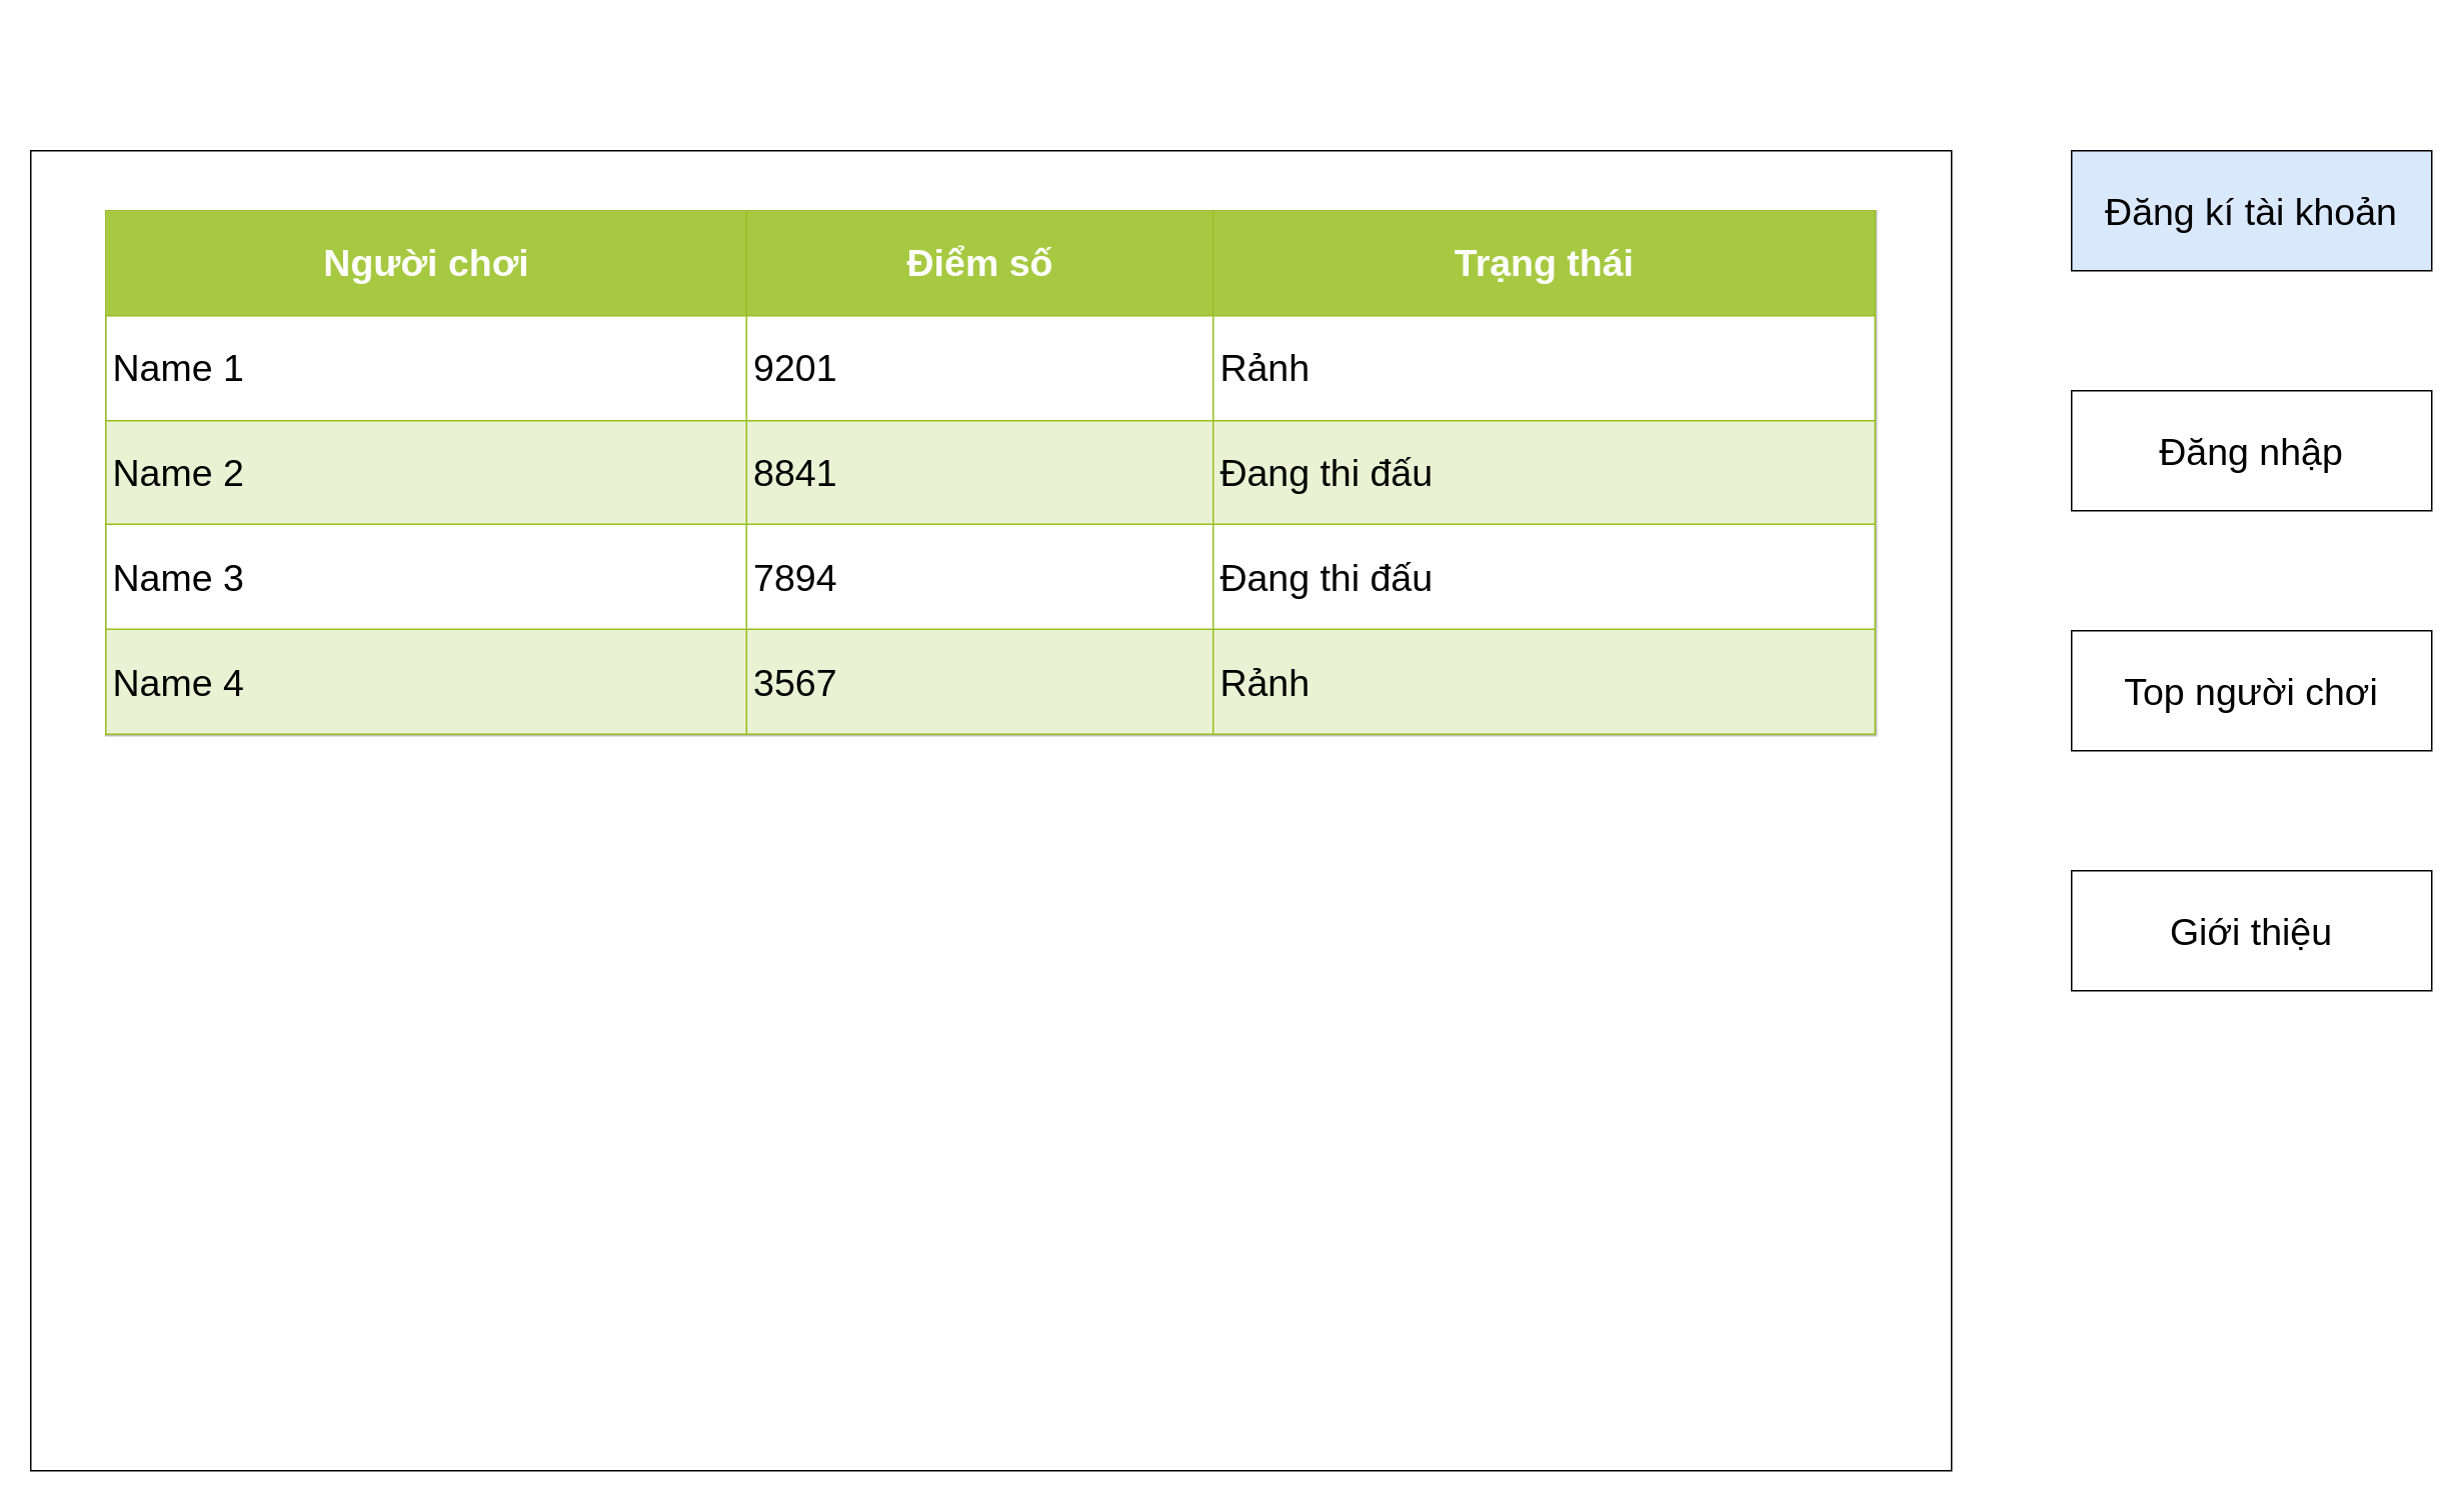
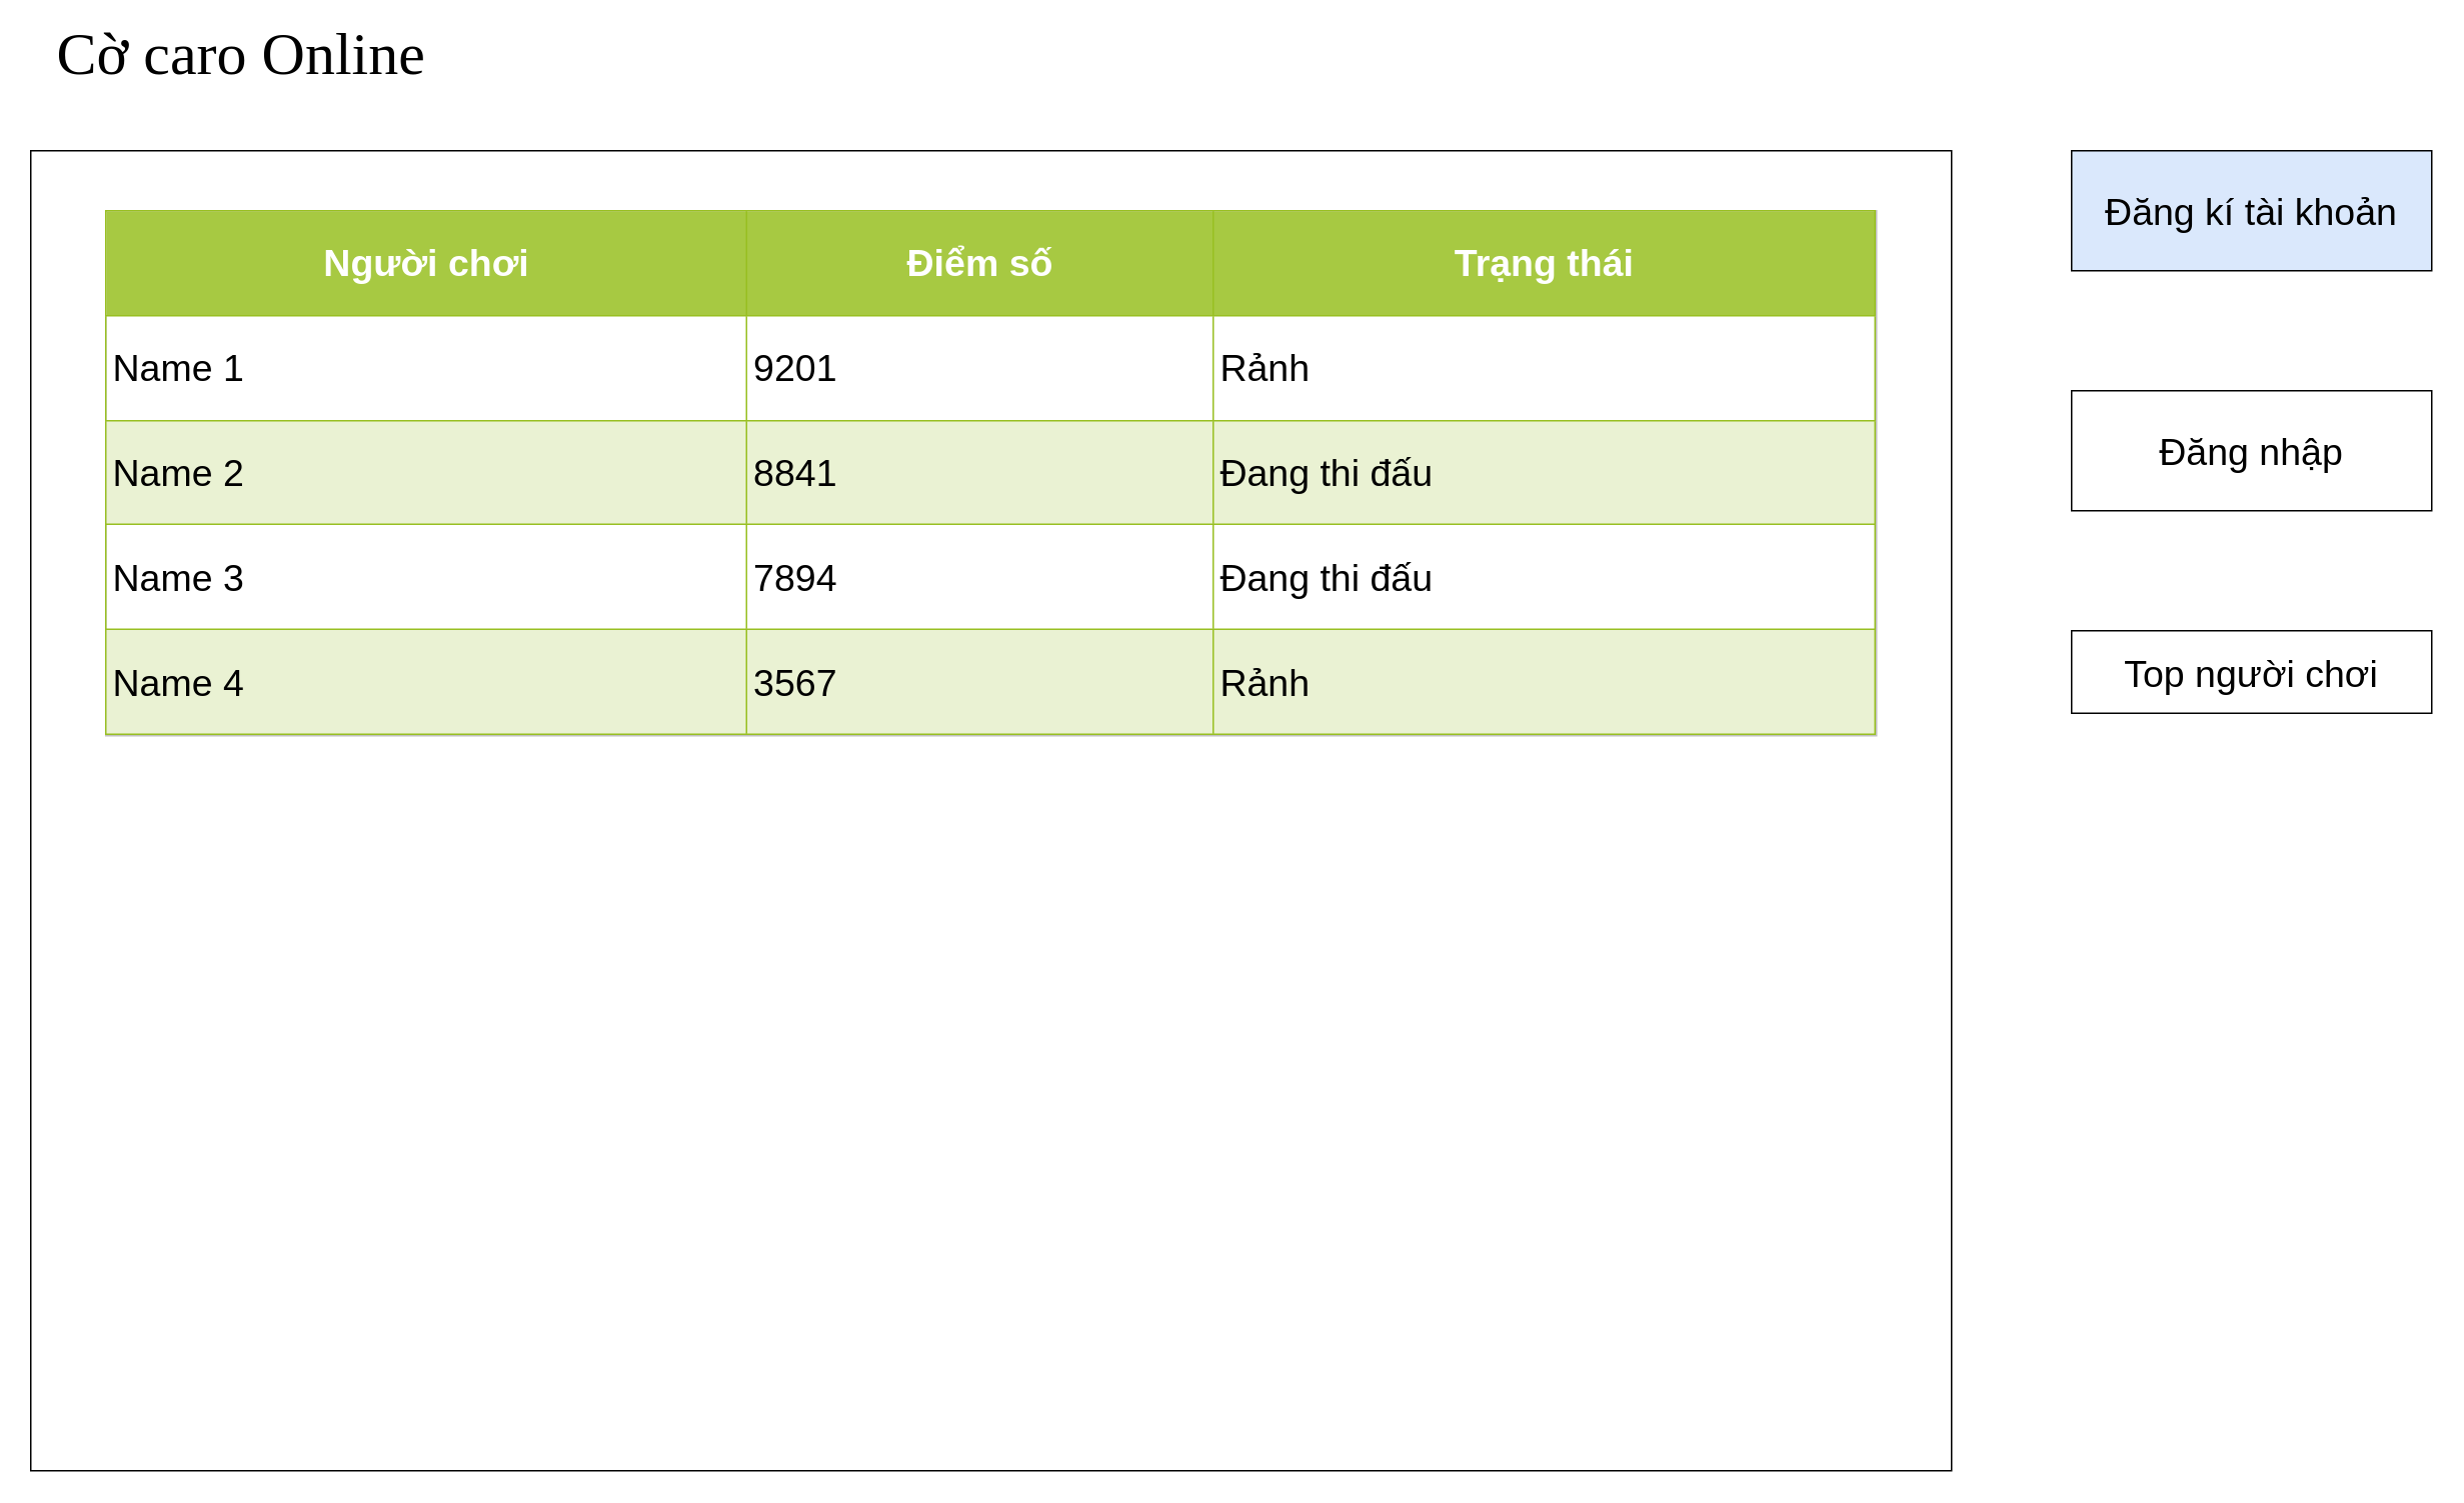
+ <mxCell id="5" value="&lt;font style=&quot;font-size: 40px&quot; face=&quot;Comic Sans MS&quot;&gt;Cờ caro Online&lt;/font&gt;" style="text;html=1;align=center;verticalAlign=middle;resizable=0;points=[];autosize=1;fontSize=16;" vertex="1" parent="1"><mxGeometry x="20" y="20" width="280" height="30" as="geometry" /></mxCell>
- <mxCell id="7" value="&lt;span style=&quot;font-size: 25px&quot;&gt;Top người chơi&lt;/span&gt;" style="rounded=0;whiteSpace=wrap;html=1;" vertex="1" parent="1"><mxGeometry x="1380" y="420" width="240" height="80" as="geometry" /></mxCell>
+ <mxCell id="7" value="&lt;span style=&quot;font-size: 25px&quot;&gt;Top người chơi&lt;/span&gt;" style="rounded=0;whiteSpace=wrap;html=1;" vertex="1" parent="1"><mxGeometry x="1380" y="420" width="240" height="55" as="geometry" /></mxCell>
- <mxCell id="8" value="&lt;span style=&quot;font-size: 25px&quot;&gt;Giới thiệu&lt;/span&gt;" style="rounded=0;whiteSpace=wrap;html=1;" vertex="1" parent="1"><mxGeometry x="1380" y="580" width="240" height="80" as="geometry" /></mxCell>
